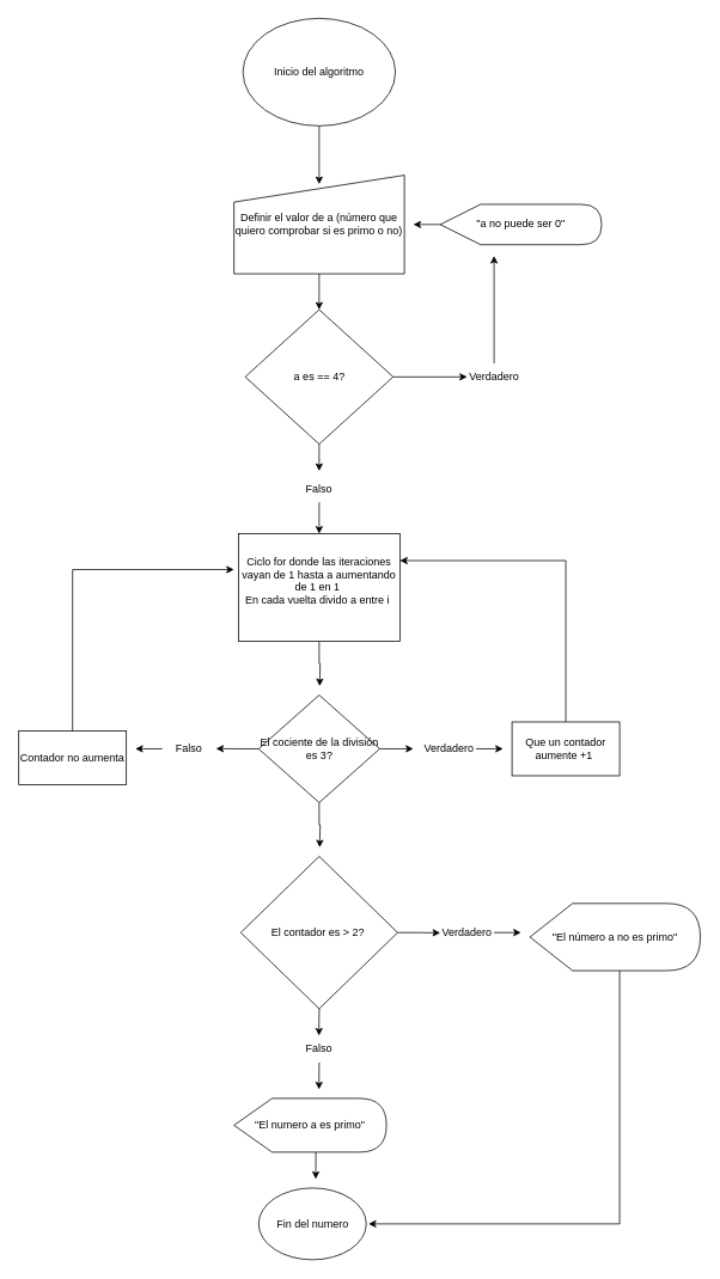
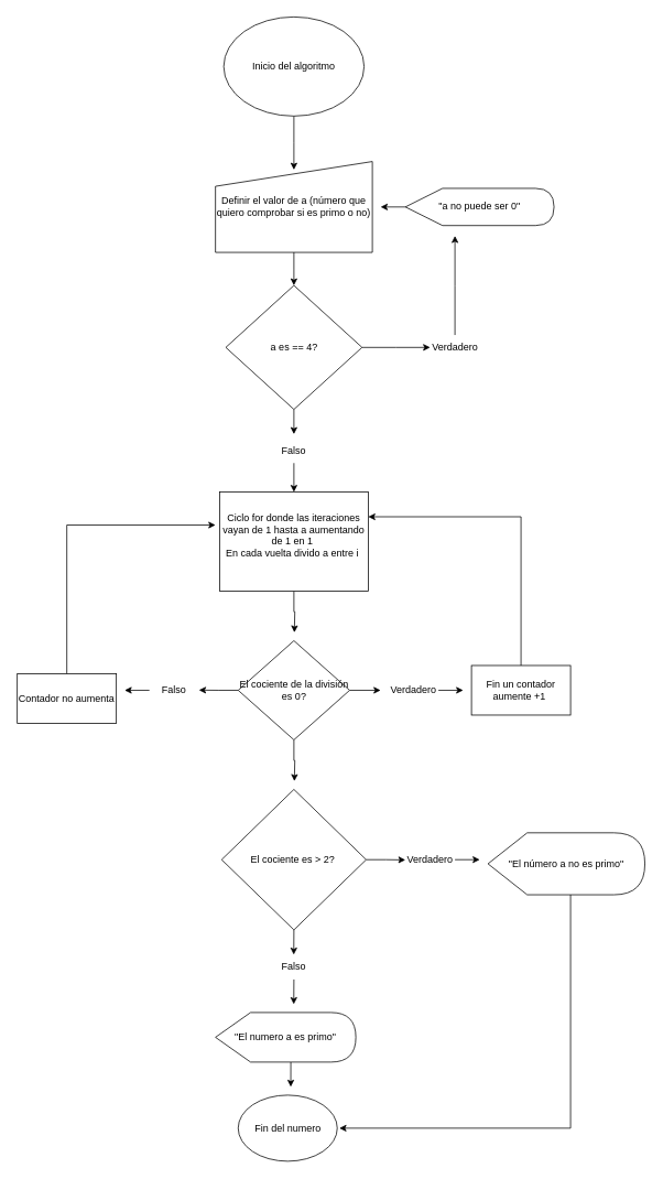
- <mxCell id="20" value="El cociente de la división es 3?" style="rhombus;whiteSpace=wrap;html=1;" vertex="1" parent="1"><mxGeometry x="287.5" y="775" width="135" height="120" as="geometry" /></mxCell>
+ <mxCell id="20" value="El cociente de la división es 0?" style="rhombus;whiteSpace=wrap;html=1;" vertex="1" parent="1"><mxGeometry x="287.5" y="775" width="135" height="120" as="geometry" /></mxCell>
- <mxCell id="28" value="Que un contador aumente +1&amp;nbsp;" style="rounded=0;whiteSpace=wrap;html=1;" vertex="1" parent="1"><mxGeometry x="570" y="805" width="120" height="60" as="geometry" /></mxCell>
+ <mxCell id="28" value="Fin un contador aumente +1&amp;nbsp;" style="rounded=0;whiteSpace=wrap;html=1;" vertex="1" parent="1"><mxGeometry x="570" y="805" width="120" height="60" as="geometry" /></mxCell>
- <mxCell id="31" value="El contador es &amp;gt; 2?&amp;nbsp;" style="rhombus;whiteSpace=wrap;html=1;" vertex="1" parent="1"><mxGeometry x="267.5" y="955" width="175" height="170" as="geometry" /></mxCell>
+ <mxCell id="31" value="El cociente es &amp;gt; 2?&amp;nbsp;" style="rhombus;whiteSpace=wrap;html=1;" vertex="1" parent="1"><mxGeometry x="267.5" y="955" width="175" height="170" as="geometry" /></mxCell>
